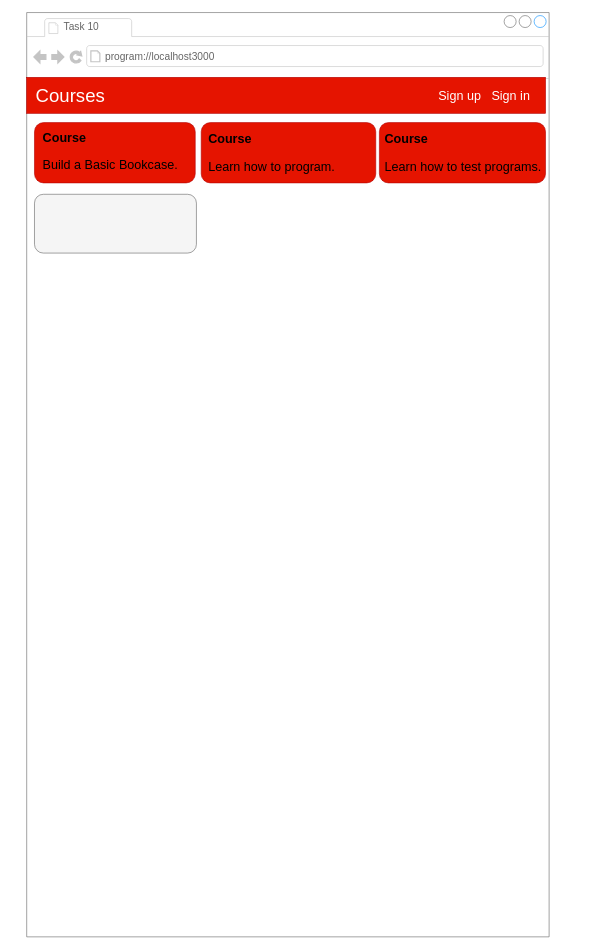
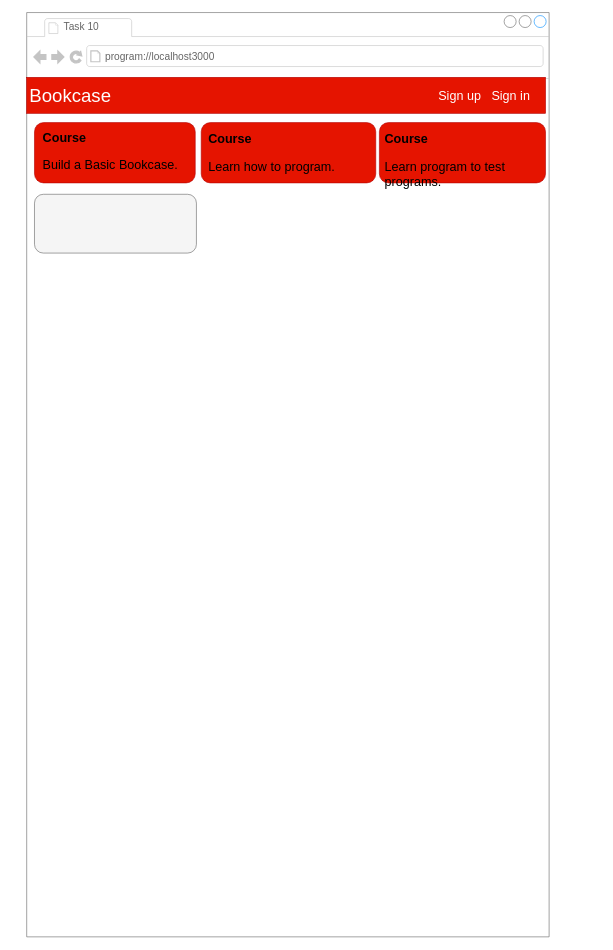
- <mxCell id="6" value="&lt;font color=&quot;#ffffff&quot;&gt;&lt;span style=&quot;font-size: 31px&quot;&gt;Courses&lt;/span&gt;&lt;/font&gt;" style="text;html=1;strokeColor=none;fillColor=none;align=center;verticalAlign=middle;whiteSpace=wrap;rounded=0;" vertex="1" parent="2"><mxGeometry x="-24" y="103" width="194" height="70" as="geometry" /></mxCell>
+ <mxCell id="6" value="&lt;font color=&quot;#ffffff&quot;&gt;&lt;span style=&quot;font-size: 31px&quot;&gt;Bookcase&lt;/span&gt;&lt;/font&gt;" style="text;html=1;strokeColor=none;fillColor=none;align=center;verticalAlign=middle;whiteSpace=wrap;rounded=0;" vertex="1" parent="2"><mxGeometry x="-24" y="103" width="194" height="70" as="geometry" /></mxCell>
- <mxCell id="14" value="&lt;h1 style=&quot;font-size: 21px&quot;&gt;Course&lt;/h1&gt;&lt;p style=&quot;font-size: 21px&quot;&gt;&lt;font style=&quot;font-size: 21px&quot;&gt;Learn how to test programs.&lt;/font&gt;&lt;/p&gt;" style="text;html=1;strokeColor=none;fillColor=none;spacing=5;spacingTop=-20;whiteSpace=wrap;overflow=hidden;rounded=0;" vertex="1" parent="2"><mxGeometry x="592" y="194" width="275" height="120" as="geometry" /></mxCell>
+ <mxCell id="14" value="&lt;h1 style=&quot;font-size: 21px&quot;&gt;Course&lt;/h1&gt;&lt;p style=&quot;font-size: 21px&quot;&gt;&lt;font style=&quot;font-size: 21px&quot;&gt;Learn program to test programs.&lt;/font&gt;&lt;/p&gt;" style="text;html=1;strokeColor=none;fillColor=none;spacing=5;spacingTop=-20;whiteSpace=wrap;overflow=hidden;rounded=0;" vertex="1" parent="2"><mxGeometry x="592" y="194" width="275" height="120" as="geometry" /></mxCell>
